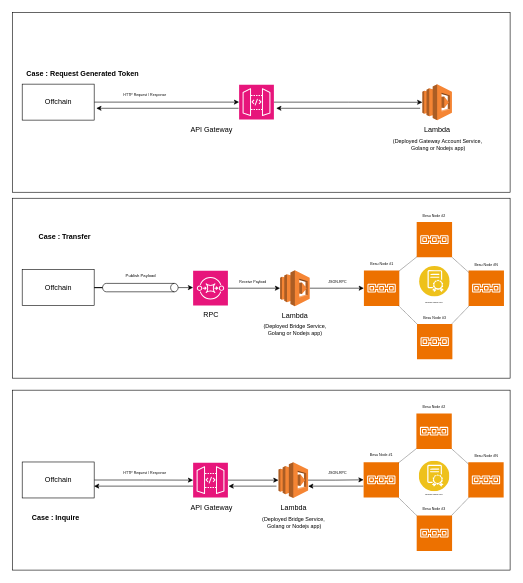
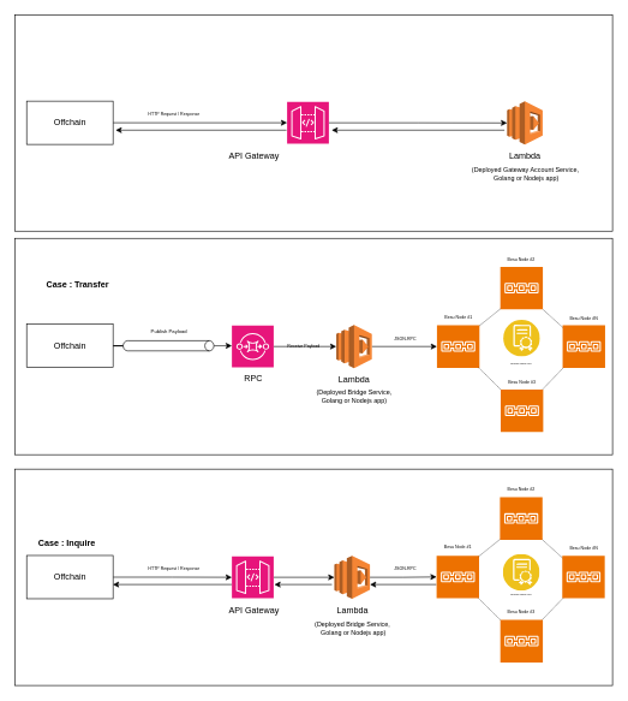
- <mxCell id="63" value="Case : Request Generated Token" style="text;html=1;align=center;verticalAlign=middle;resizable=0;points=[];autosize=1;strokeColor=none;fillColor=none;fontStyle=1" vertex="1" parent="1"><mxGeometry x="36.5" y="108" width="200" height="30" as="geometry" /></mxCell>
- <mxCell id="45" value="Receive Payload" style="text;html=1;align=center;verticalAlign=middle;resizable=0;points=[];autosize=1;strokeColor=none;fillColor=none;fontSize=6;" vertex="1" parent="1"><mxGeometry x="386.17" y="459" width="70" height="20" as="geometry" /></mxCell>
+ <mxCell id="45" value="Receive Payload" style="text;html=1;align=center;verticalAlign=middle;resizable=0;points=[];autosize=1;strokeColor=none;fillColor=none;fontSize=6;" vertex="1" parent="1"><mxGeometry x="386.17" y="469" width="70" height="20" as="geometry" /></mxCell>
- <mxCell id="4" value="Case : Inquire" style="text;html=1;align=center;verticalAlign=middle;resizable=0;points=[];autosize=1;strokeColor=none;fillColor=none;fontStyle=1" vertex="1" parent="1"><mxGeometry x="41.5" y="848" width="100" height="30" as="geometry" /></mxCell>
+ <mxCell id="4" value="Case : Inquire" style="text;html=1;align=center;verticalAlign=middle;resizable=0;points=[];autosize=1;strokeColor=none;fillColor=none;fontStyle=1" vertex="1" parent="1"><mxGeometry x="41.5" y="738" width="100" height="30" as="geometry" /></mxCell>
